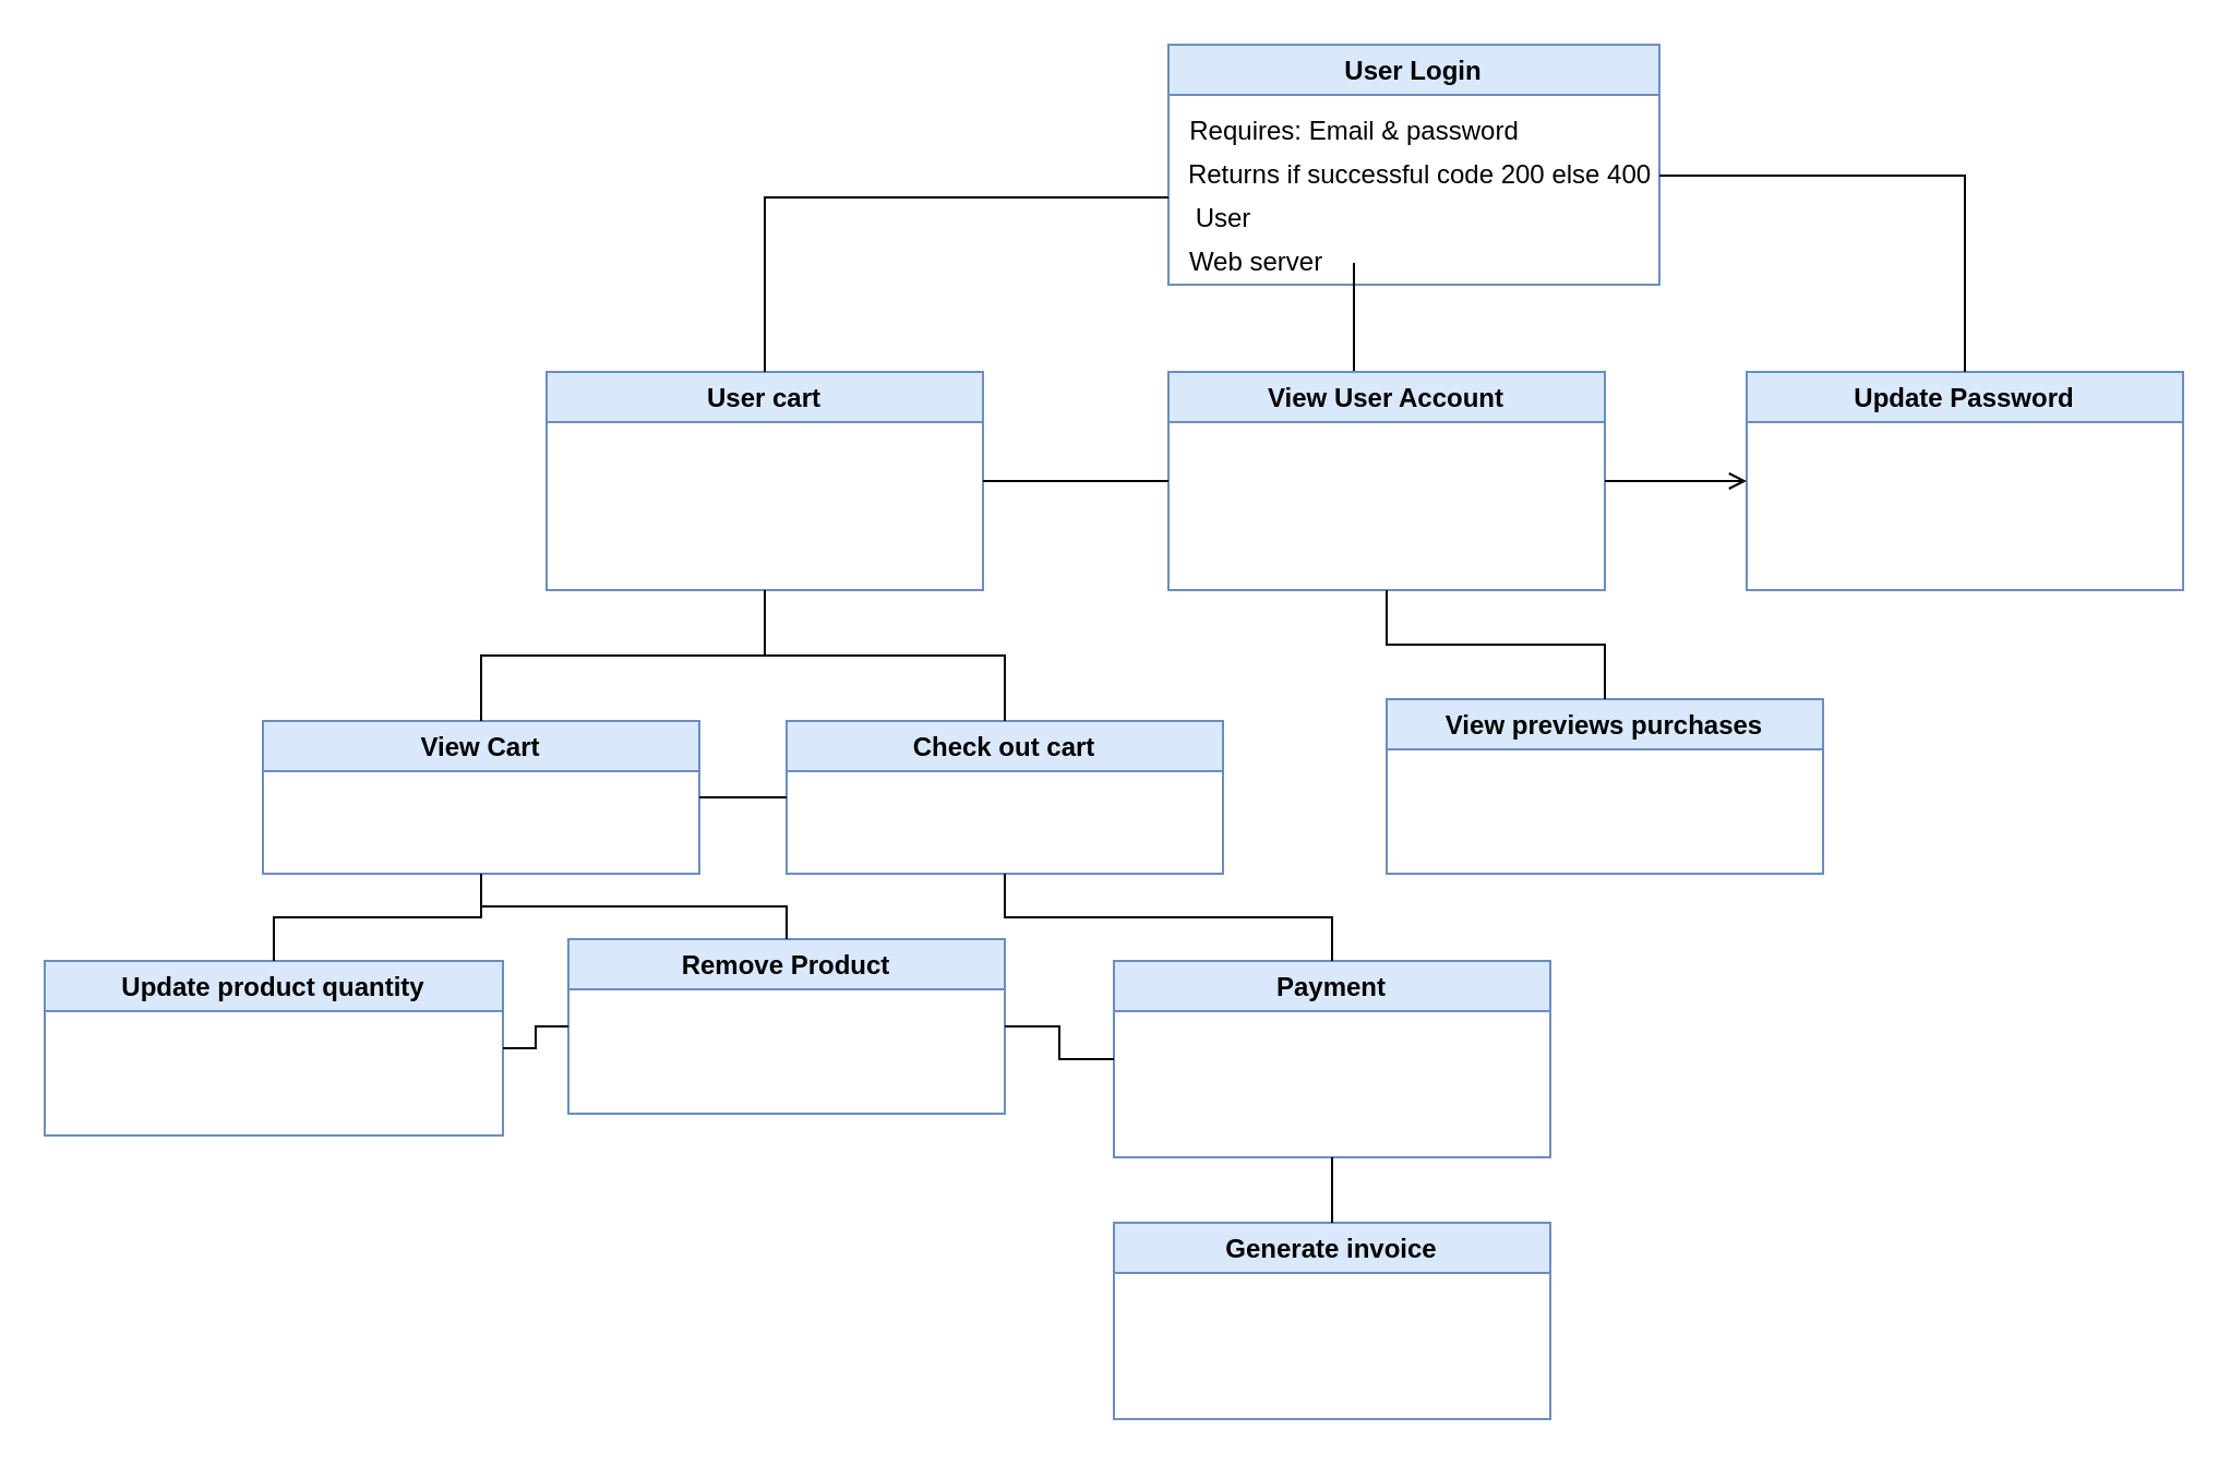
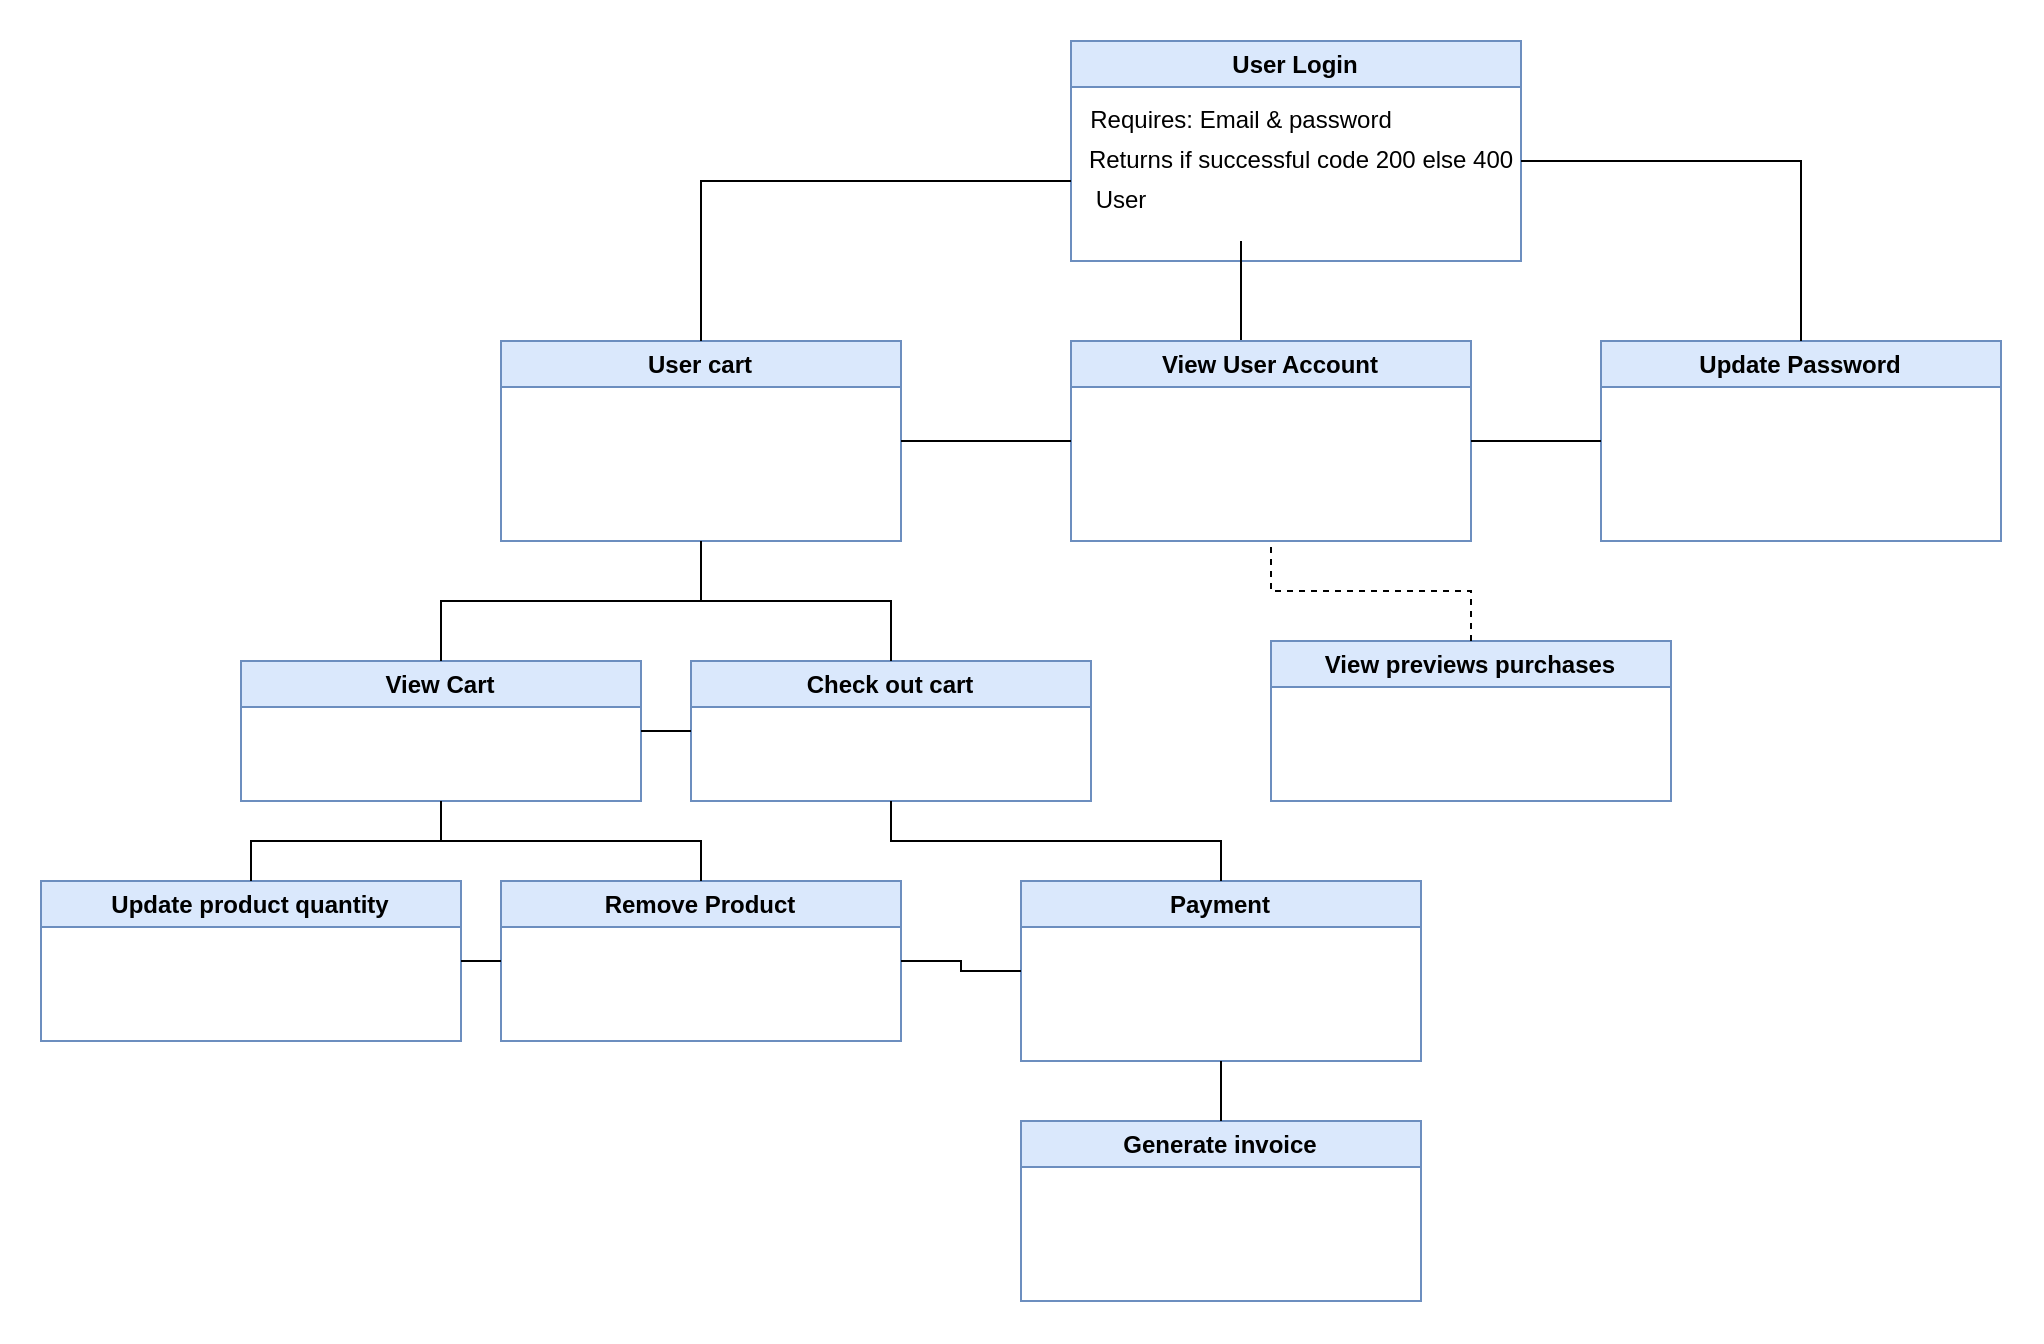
- <mxCell id="7" value="Web server" style="text;html=1;align=center;verticalAlign=middle;resizable=0;points=[];autosize=1;strokeColor=none;fillColor=none;" vertex="1" parent="2"><mxGeometry y="90" width="80" height="20" as="geometry" /></mxCell>
- <mxCell id="11" value="" style="endArrow=open;html=1;rounded=0;edgeStyle=orthogonalEdgeStyle;" edge="1" parent="1" source="10" target="8"><mxGeometry width="50" height="50" relative="1" as="geometry"><mxPoint x="735" y="244.98" as="sourcePoint" /><mxPoint x="785" y="194.98" as="targetPoint" /></mxGeometry></mxCell>
+ <mxCell id="11" value="" style="endArrow=none;html=1;rounded=0;edgeStyle=orthogonalEdgeStyle;" edge="1" parent="1" source="10" target="8"><mxGeometry width="50" height="50" relative="1" as="geometry"><mxPoint x="735" y="244.98" as="sourcePoint" /><mxPoint x="785" y="194.98" as="targetPoint" /></mxGeometry></mxCell>
- <mxCell id="30" value="" style="endArrow=none;html=1;rounded=0;edgeStyle=orthogonalEdgeStyle;" edge="1" parent="1" source="29" target="10"><mxGeometry width="50" height="50" relative="1" as="geometry"><mxPoint x="800" y="450" as="sourcePoint" /><mxPoint x="850" y="400" as="targetPoint" /></mxGeometry></mxCell>
+ <mxCell id="30" value="" style="endArrow=none;html=1;rounded=0;edgeStyle=orthogonalEdgeStyle;dashed=1;" edge="1" parent="1" source="29" target="10"><mxGeometry width="50" height="50" relative="1" as="geometry"><mxPoint x="800" y="450" as="sourcePoint" /><mxPoint x="850" y="400" as="targetPoint" /></mxGeometry></mxCell>
- <mxCell id="16" value="Check out cart" style="swimlane;fillColor=#dae8fc;strokeColor=#6c8ebf;" vertex="1" parent="1"><mxGeometry x="360" y="330" width="200" height="70" as="geometry" /></mxCell>
+ <mxCell id="16" value="Check out cart" style="swimlane;fillColor=#dae8fc;strokeColor=#6c8ebf;" vertex="1" parent="1"><mxGeometry x="345" y="330" width="200" height="70" as="geometry" /></mxCell>
- <mxCell id="20" value="Remove Product" style="swimlane;fillColor=#dae8fc;strokeColor=#6c8ebf;" vertex="1" parent="1"><mxGeometry x="260" y="430" width="200" height="80" as="geometry" /></mxCell>
+ <mxCell id="20" value="Remove Product" style="swimlane;fillColor=#dae8fc;strokeColor=#6c8ebf;" vertex="1" parent="1"><mxGeometry x="250" y="440" width="200" height="80" as="geometry" /></mxCell>
